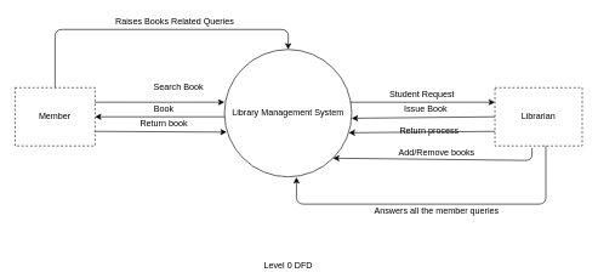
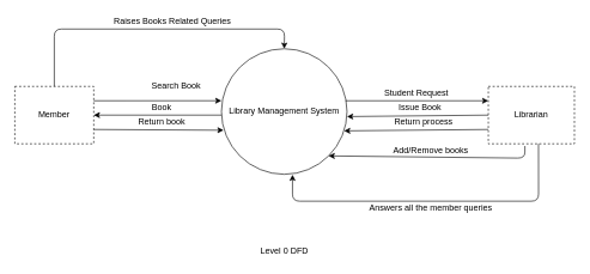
- <mxCell id="16" value="Return process" style="text;html=1;strokeColor=none;fillColor=none;align=center;verticalAlign=middle;whiteSpace=wrap;rounded=0;" parent="1" vertex="1"><mxGeometry x="540" y="170" width="100" height="20" as="geometry" /></mxCell>
+ <mxCell id="16" value="Return process" style="text;html=1;strokeColor=none;fillColor=none;align=center;verticalAlign=middle;whiteSpace=wrap;rounded=0;" parent="1" vertex="1"><mxGeometry x="540" y="160" width="100" height="20" as="geometry" /></mxCell>
- <mxCell id="23" value="Level 0 DFD" style="text;html=1;strokeColor=none;fillColor=none;align=center;verticalAlign=middle;whiteSpace=wrap;rounded=0;" parent="1" vertex="1"><mxGeometry x="340.5" y="355" width="110" height="20" as="geometry" /></mxCell>
+ <mxCell id="23" value="Level 0 DFD" style="text;html=1;strokeColor=none;fillColor=none;align=center;verticalAlign=middle;whiteSpace=wrap;rounded=0;" parent="1" vertex="1"><mxGeometry x="340.5" y="340" width="110" height="20" as="geometry" /></mxCell>
